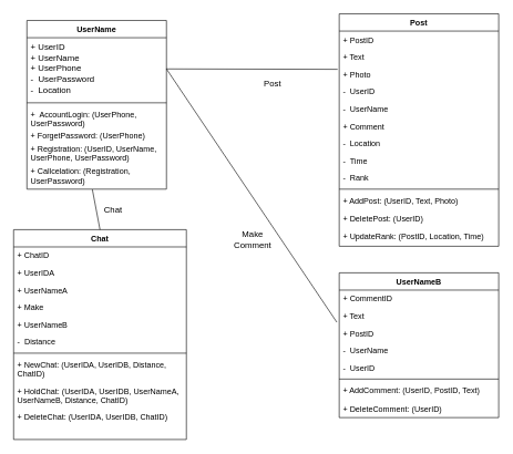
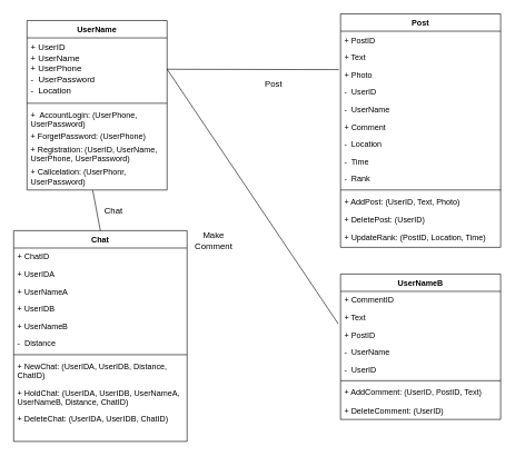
- <mxCell id="8" value="+ Callcelation: (Registration, &#10;UserPassword)" style="text;strokeColor=none;fillColor=none;align=left;verticalAlign=top;spacingLeft=4;spacingRight=4;overflow=hidden;rotatable=0;points=[[0,0.5],[1,0.5]];portConstraint=eastwest;" vertex="1" parent="2"><mxGeometry y="214" width="210" height="40" as="geometry" /></mxCell>
+ <mxCell id="8" value="+ Callcelation: (UserPhonr, &#10;UserPassword)" style="text;strokeColor=none;fillColor=none;align=left;verticalAlign=top;spacingLeft=4;spacingRight=4;overflow=hidden;rotatable=0;points=[[0,0.5],[1,0.5]];portConstraint=eastwest;" vertex="1" parent="2"><mxGeometry y="214" width="210" height="40" as="geometry" /></mxCell>
- <mxCell id="35" value="Make Comment" style="text;html=1;strokeColor=none;fillColor=none;align=center;verticalAlign=middle;whiteSpace=wrap;rounded=0;fontSize=13;" vertex="1" parent="1"><mxGeometry x="350" y="345" width="60" height="30" as="geometry" /></mxCell>
+ <mxCell id="35" value="Make Comment" style="text;html=1;strokeColor=none;fillColor=none;align=center;verticalAlign=middle;whiteSpace=wrap;rounded=0;fontSize=13;" vertex="1" parent="1"><mxGeometry x="290" y="345" width="60" height="30" as="geometry" /></mxCell>
- <mxCell id="40" value="+ Make" style="text;strokeColor=none;fillColor=none;align=left;verticalAlign=top;spacingLeft=4;spacingRight=4;overflow=hidden;rotatable=0;points=[[0,0.5],[1,0.5]];portConstraint=eastwest;" vertex="1" parent="36"><mxGeometry y="104" width="260" height="26" as="geometry" /></mxCell>
+ <mxCell id="40" value="+ UserIDB" style="text;strokeColor=none;fillColor=none;align=left;verticalAlign=top;spacingLeft=4;spacingRight=4;overflow=hidden;rotatable=0;points=[[0,0.5],[1,0.5]];portConstraint=eastwest;" vertex="1" parent="36"><mxGeometry y="104" width="260" height="26" as="geometry" /></mxCell>
